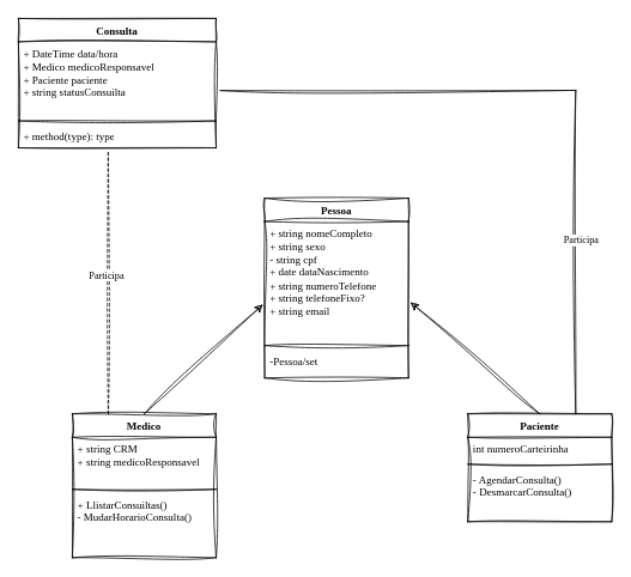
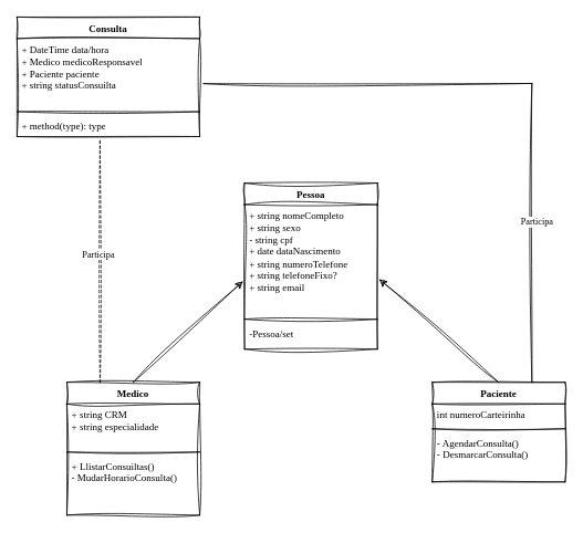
- <mxCell id="7" value="+ string CRM&lt;div&gt;+ string medicoResponsavel&lt;/div&gt;&lt;div&gt;&lt;br&gt;&lt;/div&gt;" style="text;strokeColor=none;fillColor=none;align=left;verticalAlign=top;spacingLeft=4;spacingRight=4;overflow=hidden;rotatable=0;points=[[0,0.5],[1,0.5]];portConstraint=eastwest;whiteSpace=wrap;html=1;fontFamily=Architects Daughter;fontSource=https%3A%2F%2Ffonts.googleapis.com%2Fcss%3Ffamily%3DArchitects%2BDaughter;" vertex="1" parent="6"><mxGeometry y="26" width="160" height="54" as="geometry" /></mxCell>
+ <mxCell id="7" value="+ string CRM&lt;div&gt;+ string especialidade&lt;/div&gt;&lt;div&gt;&lt;br&gt;&lt;/div&gt;" style="text;strokeColor=none;fillColor=none;align=left;verticalAlign=top;spacingLeft=4;spacingRight=4;overflow=hidden;rotatable=0;points=[[0,0.5],[1,0.5]];portConstraint=eastwest;whiteSpace=wrap;html=1;fontFamily=Architects Daughter;fontSource=https%3A%2F%2Ffonts.googleapis.com%2Fcss%3Ffamily%3DArchitects%2BDaughter;" vertex="1" parent="6"><mxGeometry y="26" width="160" height="54" as="geometry" /></mxCell>
